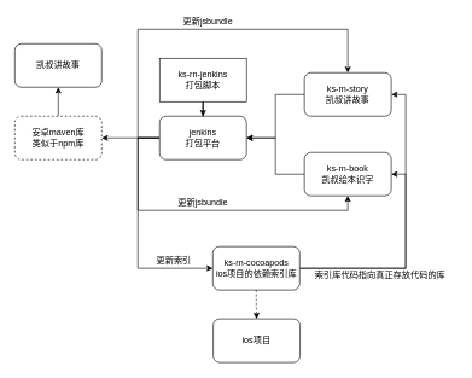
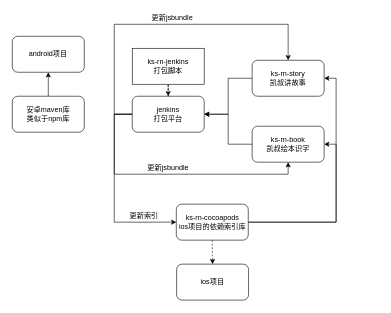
- <mxCell id="18" value="凯叔讲故事" style="rounded=1;whiteSpace=wrap;html=1;" vertex="1" parent="1"><mxGeometry x="20" y="60" width="120" height="60" as="geometry" /></mxCell>
+ <mxCell id="18" value="android项目" style="rounded=1;whiteSpace=wrap;html=1;" vertex="1" parent="1"><mxGeometry x="20" y="60" width="120" height="60" as="geometry" /></mxCell>
- <mxCell id="11" value="" style="edgeStyle=orthogonalEdgeStyle;rounded=0;orthogonalLoop=1;jettySize=auto;html=1;" edge="1" parent="1" source="12" target="10"><mxGeometry relative="1" as="geometry" /></mxCell>
+ <mxCell id="11" value="" style="edgeStyle=orthogonalEdgeStyle;rounded=0;orthogonalLoop=1;jettySize=auto;html=1;dashed=1;" edge="1" parent="1" source="12" target="10"><mxGeometry relative="1" as="geometry" /></mxCell>
- <mxCell id="17" value="安卓maven库&lt;br&gt;类似于npm库" style="rounded=1;whiteSpace=wrap;html=1;dashed=1;" vertex="1" parent="1"><mxGeometry x="20" y="160" width="120" height="60" as="geometry" /></mxCell>
+ <mxCell id="17" value="安卓maven库&lt;br&gt;类似于npm库" style="rounded=1;whiteSpace=wrap;html=1;" vertex="1" parent="1"><mxGeometry x="20" y="160" width="120" height="60" as="geometry" /></mxCell>
- <mxCell id="8" style="edgeStyle=orthogonalEdgeStyle;rounded=0;orthogonalLoop=1;jettySize=auto;html=1;entryX=1;entryY=0.5;entryDx=0;entryDy=0;" edge="1" parent="1" source="10" target="17"><mxGeometry relative="1" as="geometry" /></mxCell>
- <mxCell id="24" value="索引库代码指向真正存放代码的库" style="text;html=1;strokeColor=none;fillColor=none;align=center;verticalAlign=middle;whiteSpace=wrap;rounded=0;" vertex="1" parent="1"><mxGeometry x="420" y="370" width="210" height="20" as="geometry" /></mxCell>
